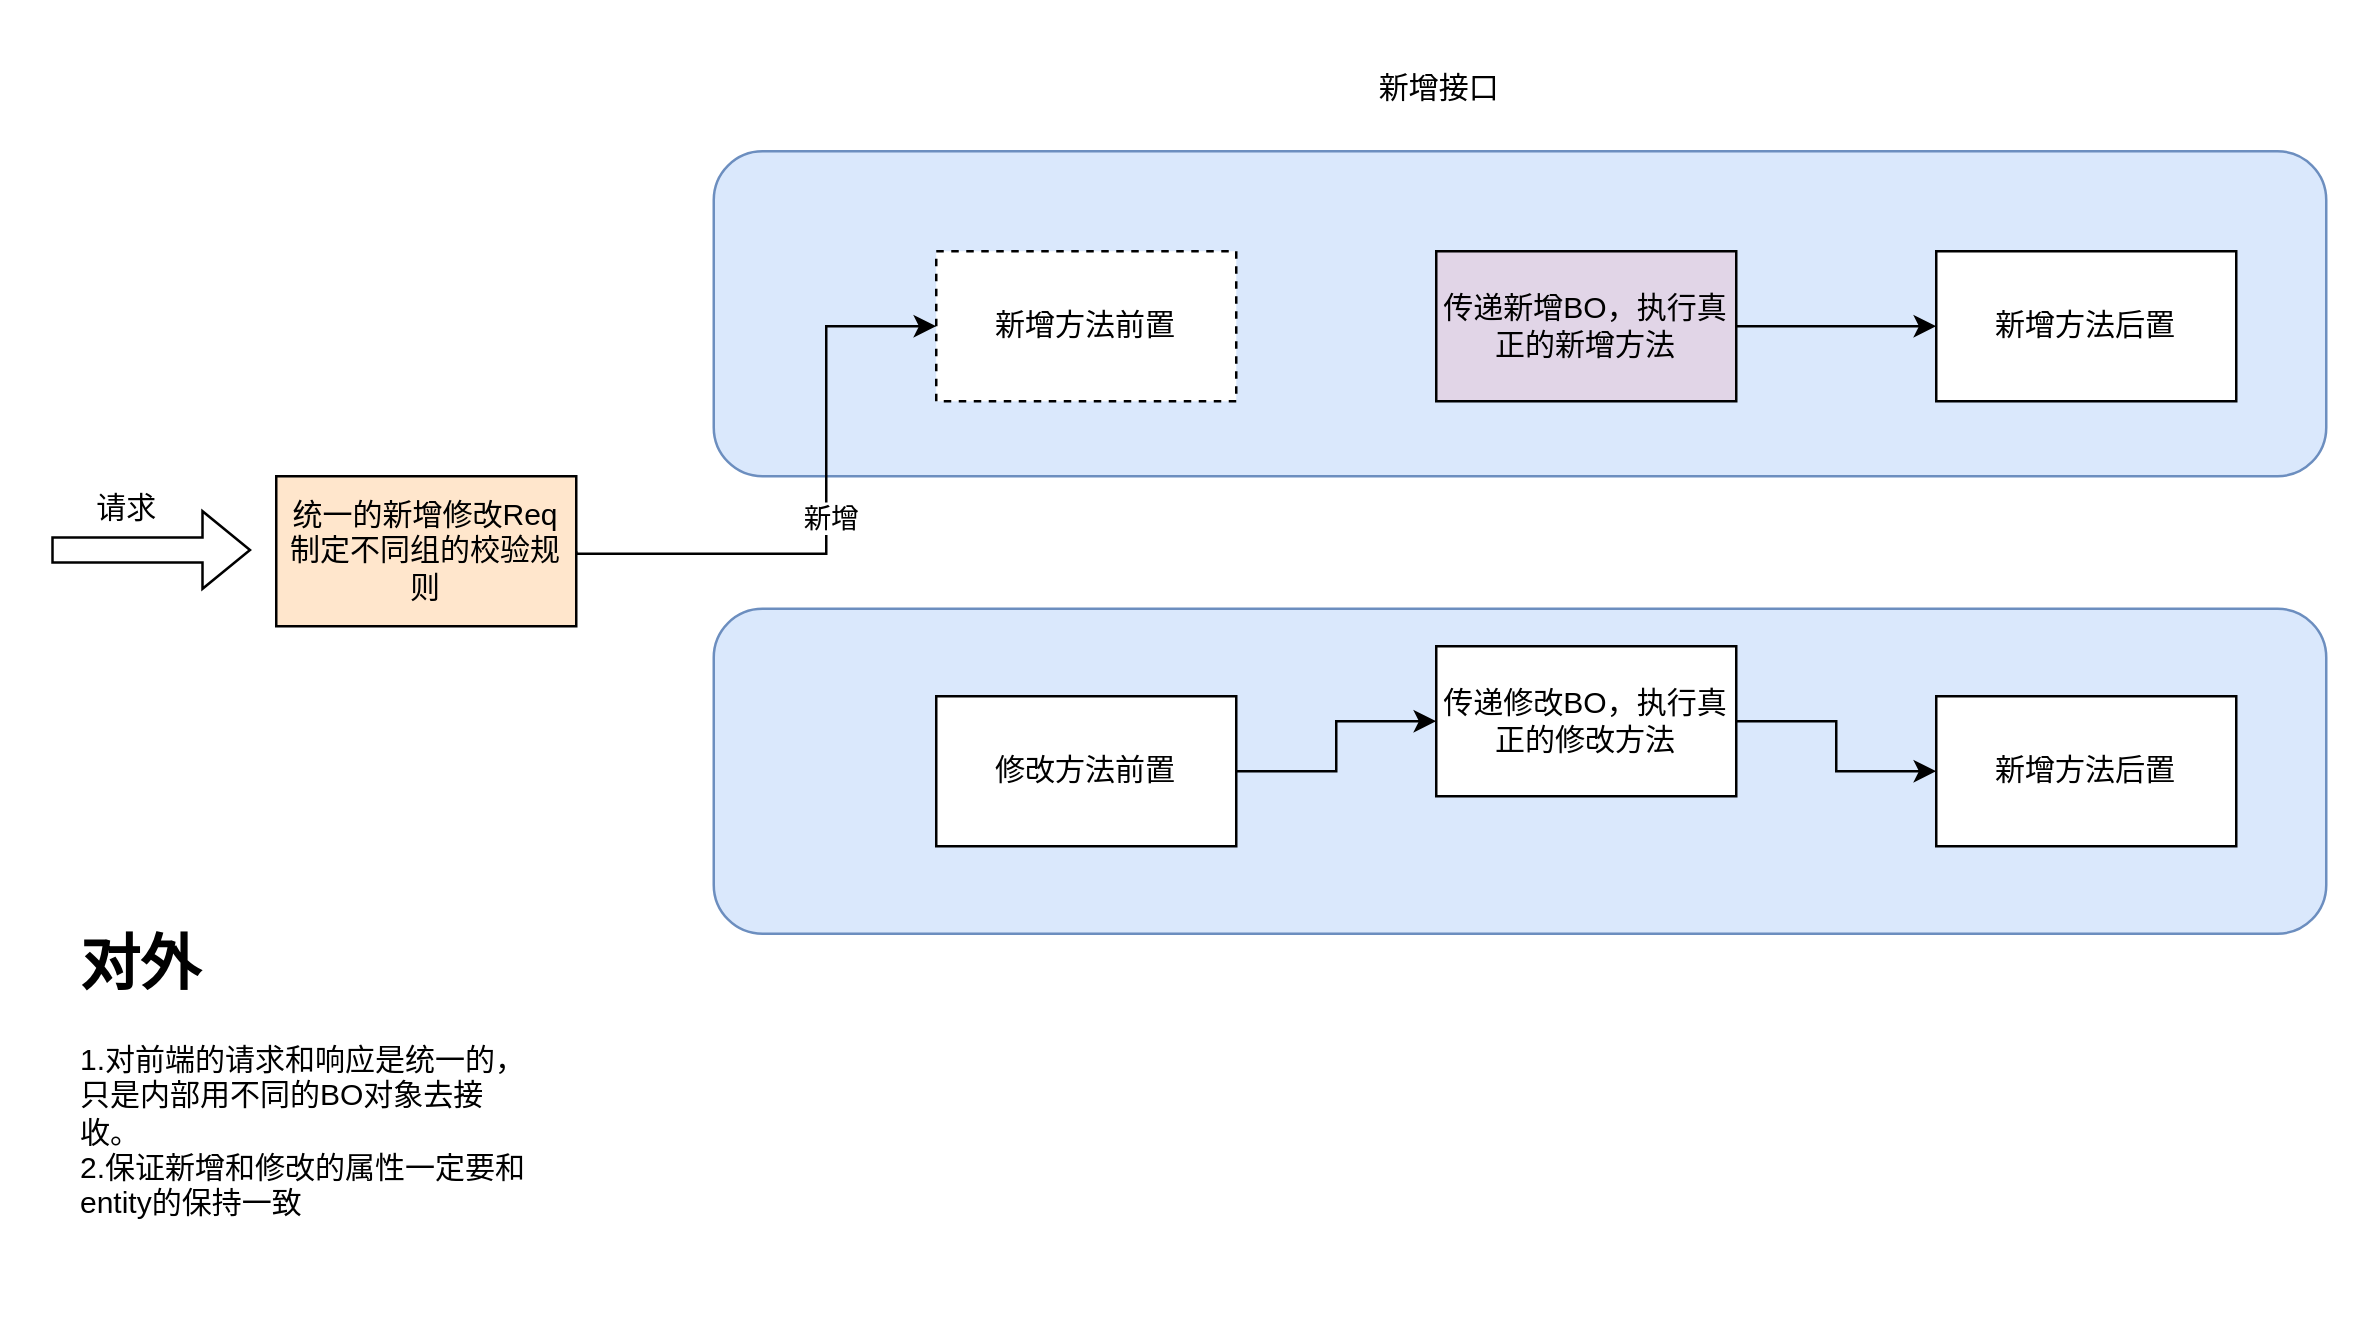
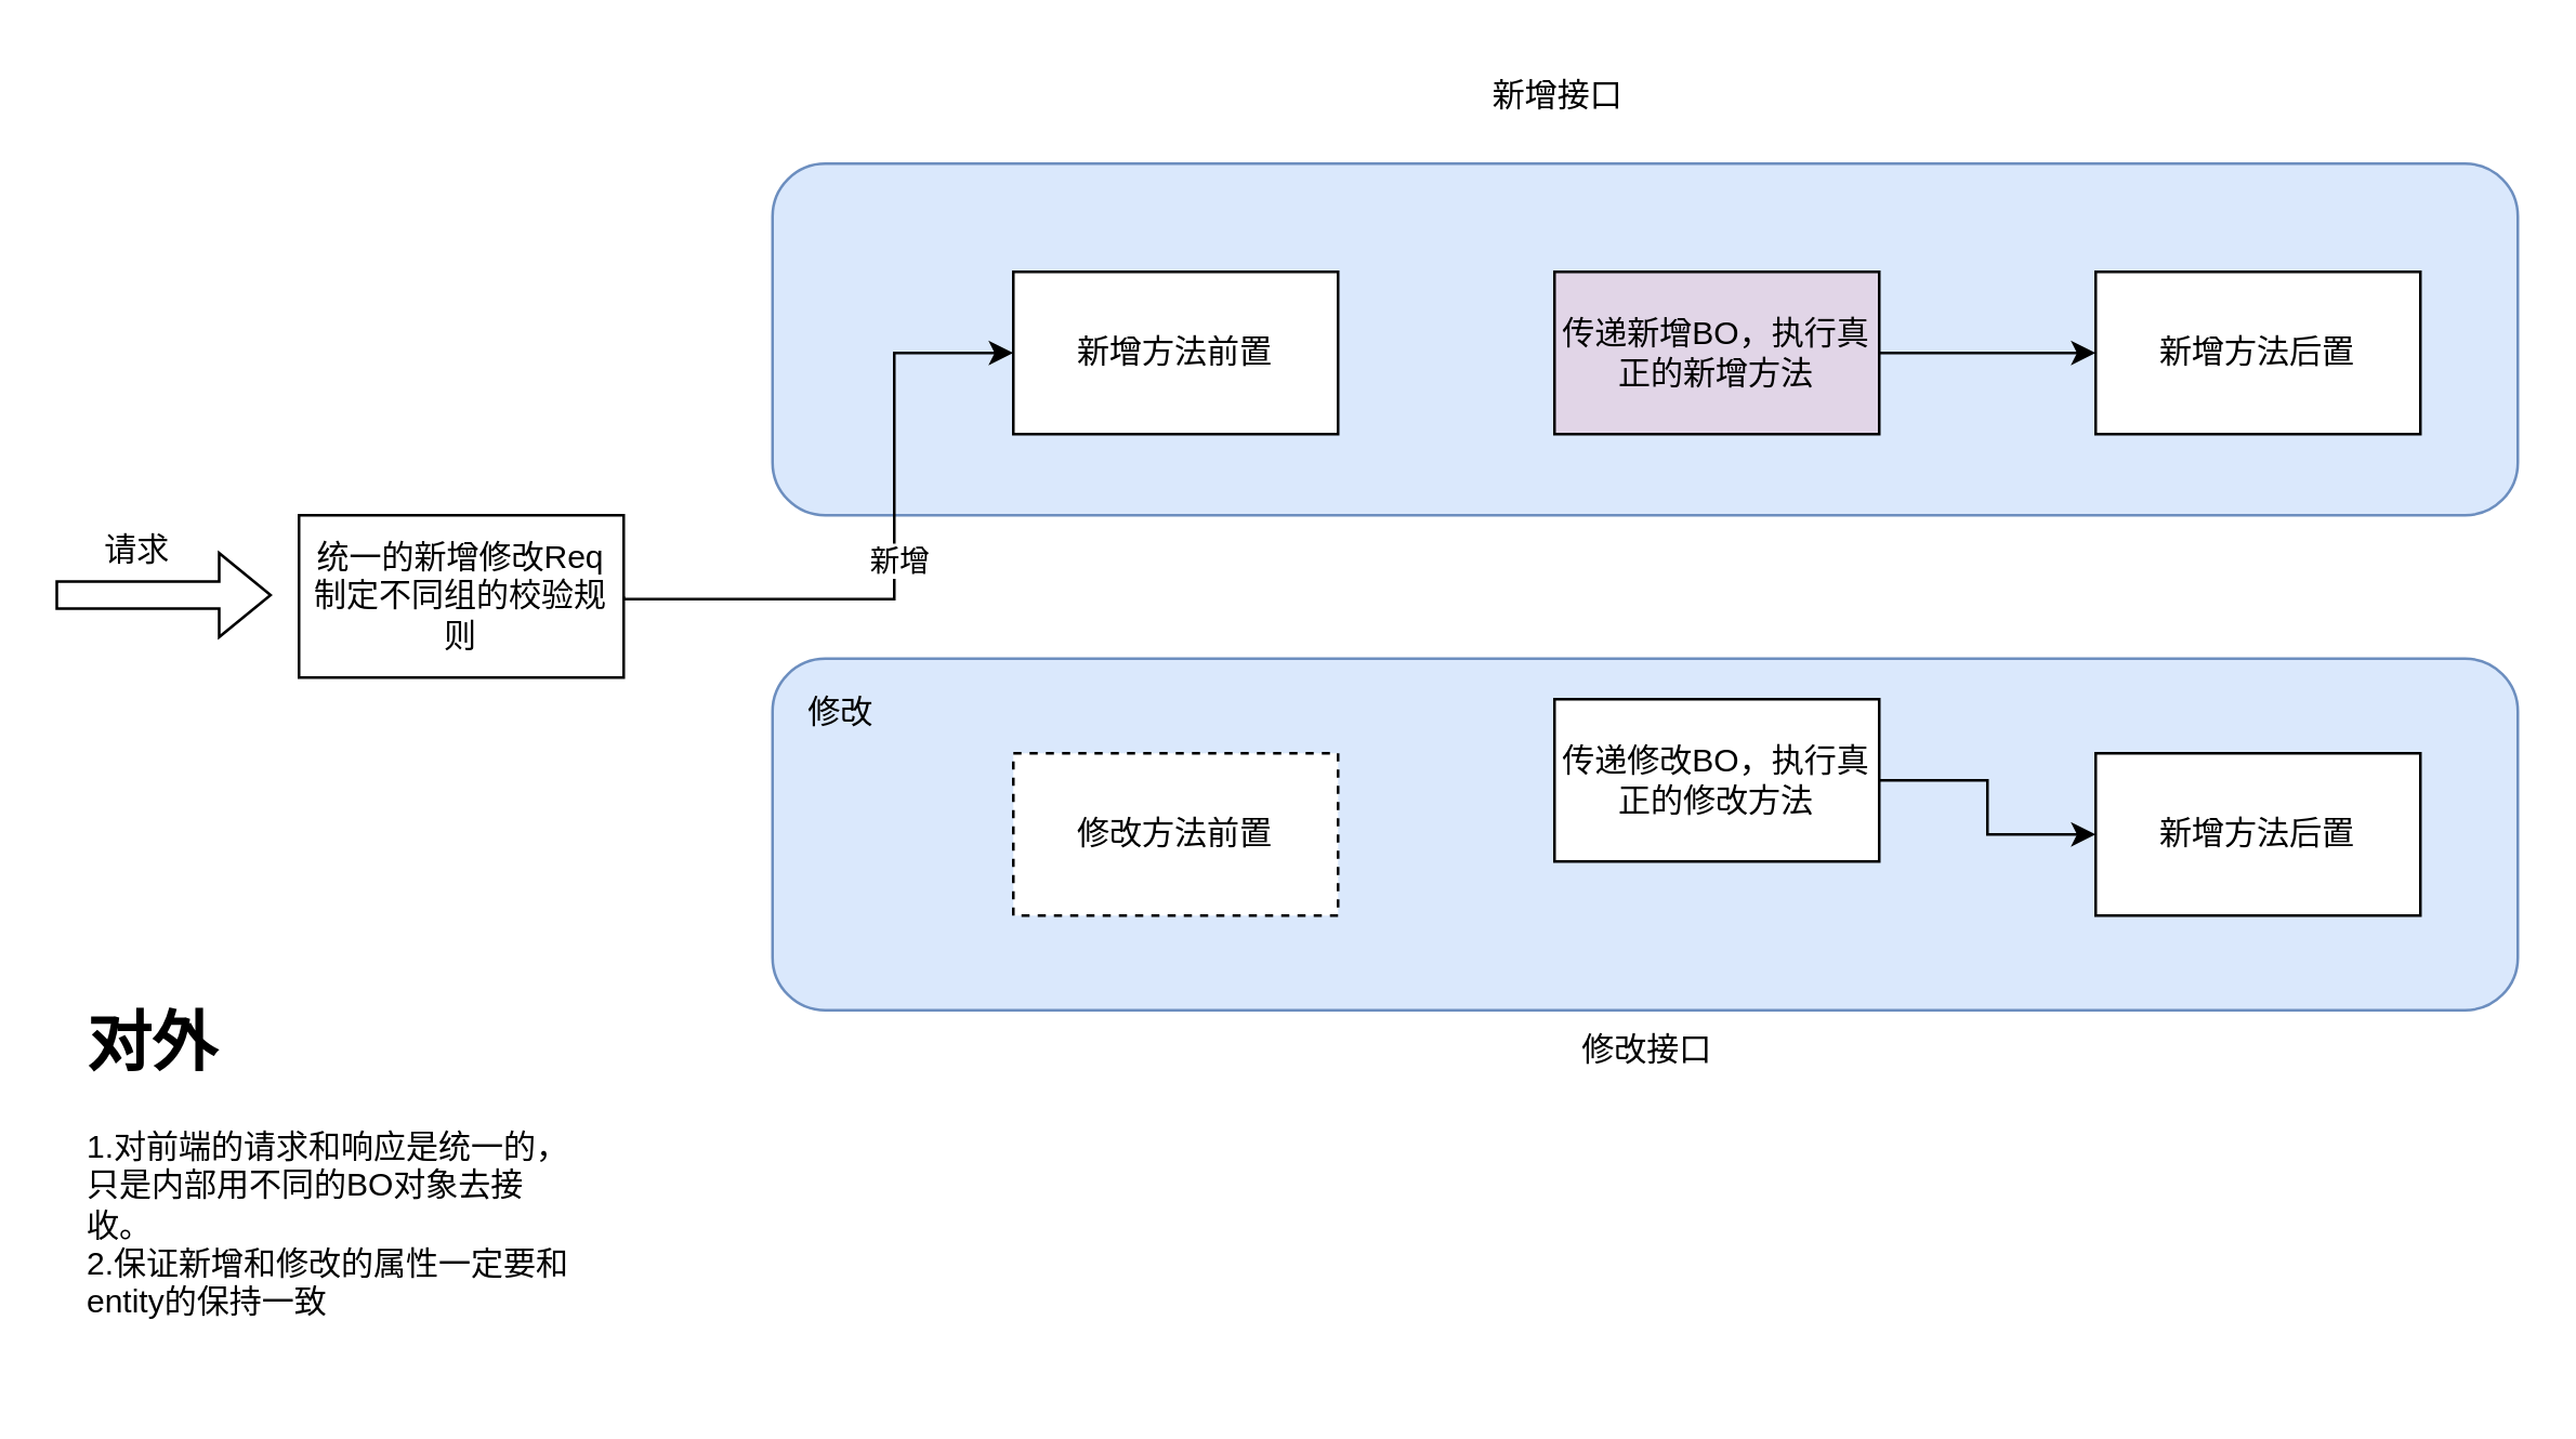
- <mxCell id="9" value="新增方法前置" style="rounded=0;whiteSpace=wrap;html=1;dashed=1;" vertex="1" parent="1"><mxGeometry x="374" y="100" width="120" height="60" as="geometry" /></mxCell>
+ <mxCell id="9" value="新增方法前置" style="rounded=0;whiteSpace=wrap;html=1;" vertex="1" parent="1"><mxGeometry x="374" y="100" width="120" height="60" as="geometry" /></mxCell>
- <mxCell id="4" value="统一的新增修改Req&lt;div&gt;制定不同组的校验规则&lt;/div&gt;" style="rounded=0;whiteSpace=wrap;html=1;fillColor=#ffe6cc;" vertex="1" parent="1"><mxGeometry x="110" y="190" width="120" height="60" as="geometry" /></mxCell>
+ <mxCell id="4" value="统一的新增修改Req&lt;div&gt;制定不同组的校验规则&lt;/div&gt;" style="rounded=0;whiteSpace=wrap;html=1;" vertex="1" parent="1"><mxGeometry x="110" y="190" width="120" height="60" as="geometry" /></mxCell>
+ <mxCell id="12" value="修改" style="text;html=1;align=center;verticalAlign=middle;resizable=0;points=[];autosize=1;strokeColor=none;fillColor=none;" vertex="1" parent="1"><mxGeometry x="285" y="248" width="50" height="30" as="geometry" /></mxCell>
- <mxCell id="10" value="" style="edgeStyle=orthogonalEdgeStyle;rounded=0;orthogonalLoop=1;jettySize=auto;html=1;" edge="1" parent="1" source="11" target="16"><mxGeometry relative="1" as="geometry" /></mxCell>
- <mxCell id="11" value="修改方法前置" style="rounded=0;whiteSpace=wrap;html=1;" vertex="1" parent="1"><mxGeometry x="374" y="278" width="120" height="60" as="geometry" /></mxCell>
+ <mxCell id="11" value="修改方法前置" style="rounded=0;whiteSpace=wrap;html=1;dashed=1;" vertex="1" parent="1"><mxGeometry x="374" y="278" width="120" height="60" as="geometry" /></mxCell>
+ <mxCell id="21" value="修改接口" style="text;html=1;align=center;verticalAlign=middle;resizable=0;points=[];autosize=1;strokeColor=none;fillColor=none;" vertex="1" parent="1"><mxGeometry x="572.5" y="373" width="70" height="30" as="geometry" /></mxCell>
